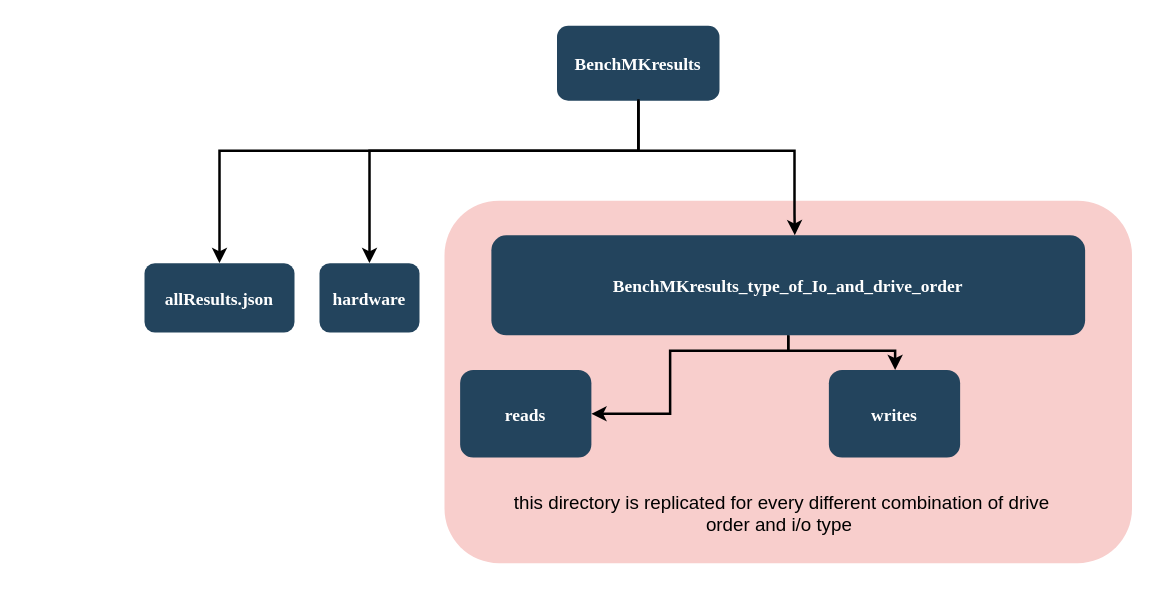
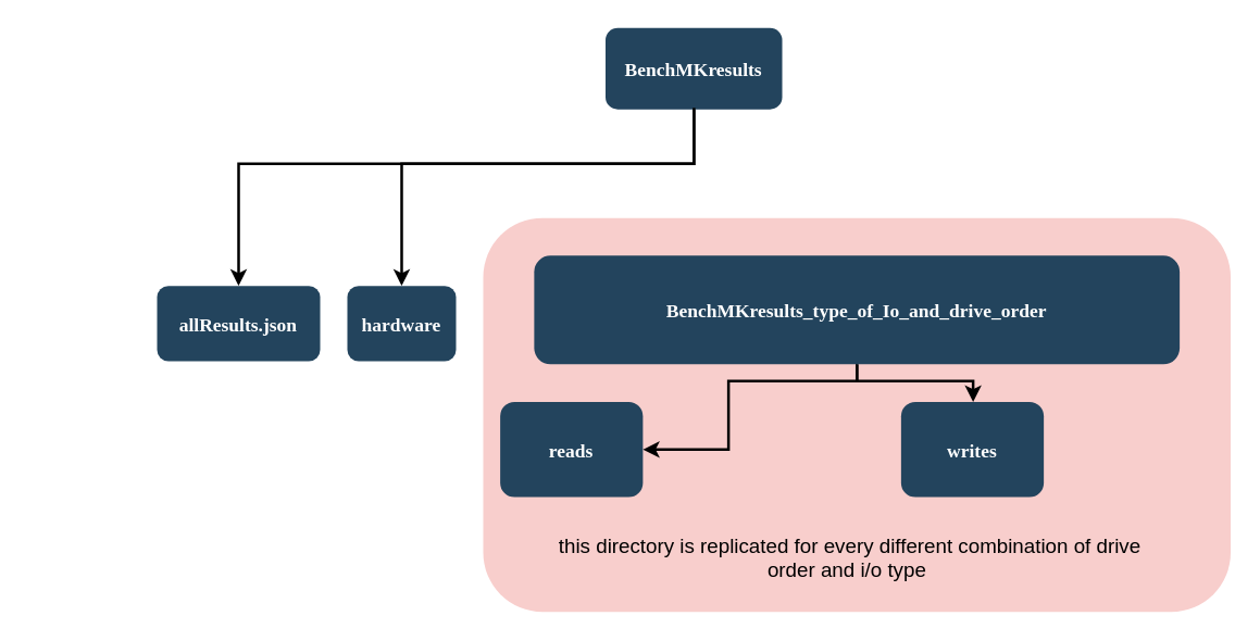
- <mxCell id="4" style="strokeWidth=2;edgeStyle=orthogonalEdgeStyle;rounded=0;orthogonalLoop=1;jettySize=auto;html=1;exitX=0.5;exitY=1;exitDx=0;exitDy=0;entryX=0.511;entryY=0;entryDx=0;entryDy=0;entryPerimeter=0;" parent="1" source="5" edge="1" target="8"><mxGeometry relative="1" as="geometry"><mxPoint x="594" y="185" as="targetPoint" /><Array as="points"><mxPoint x="510" y="120" /><mxPoint x="635" y="120" /><mxPoint x="635" y="170" /></Array></mxGeometry></mxCell>
